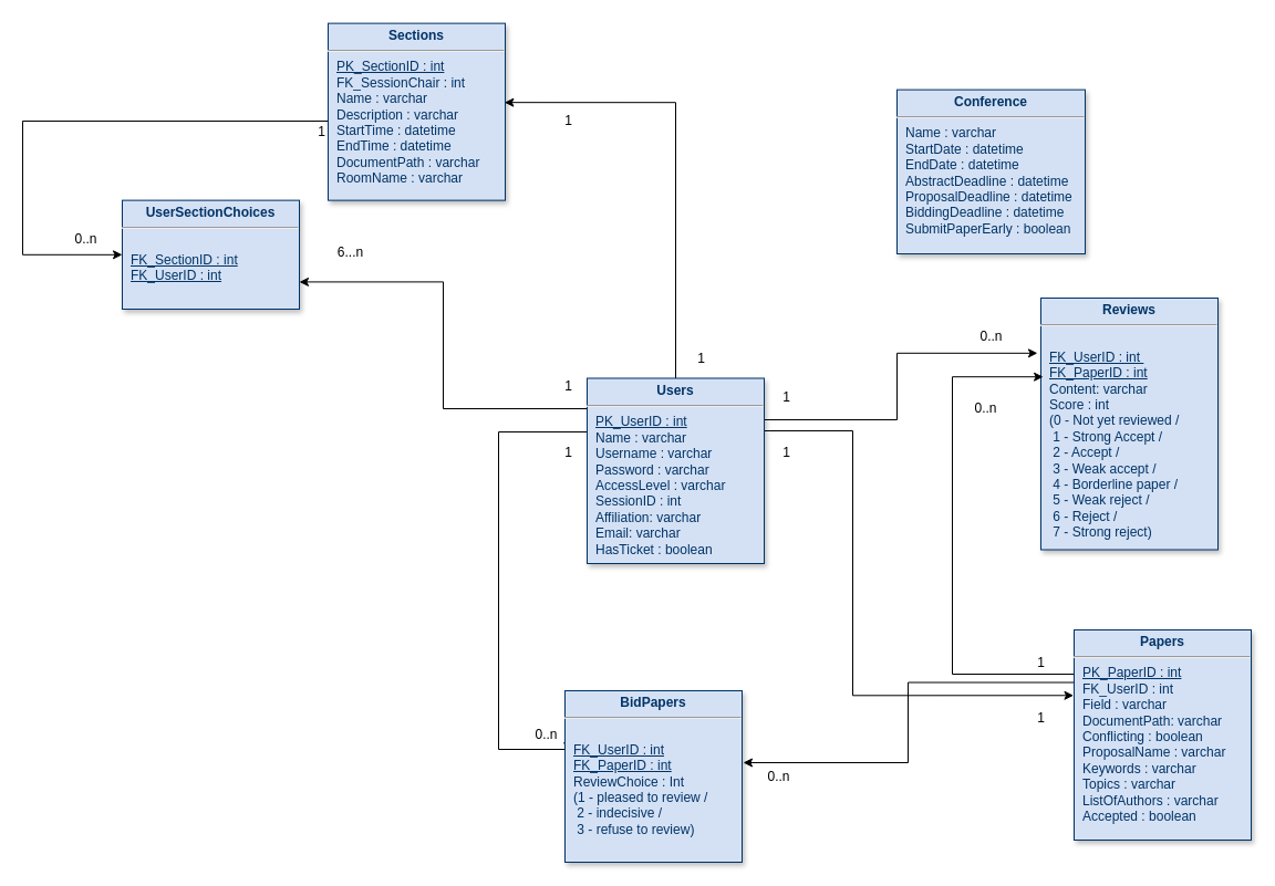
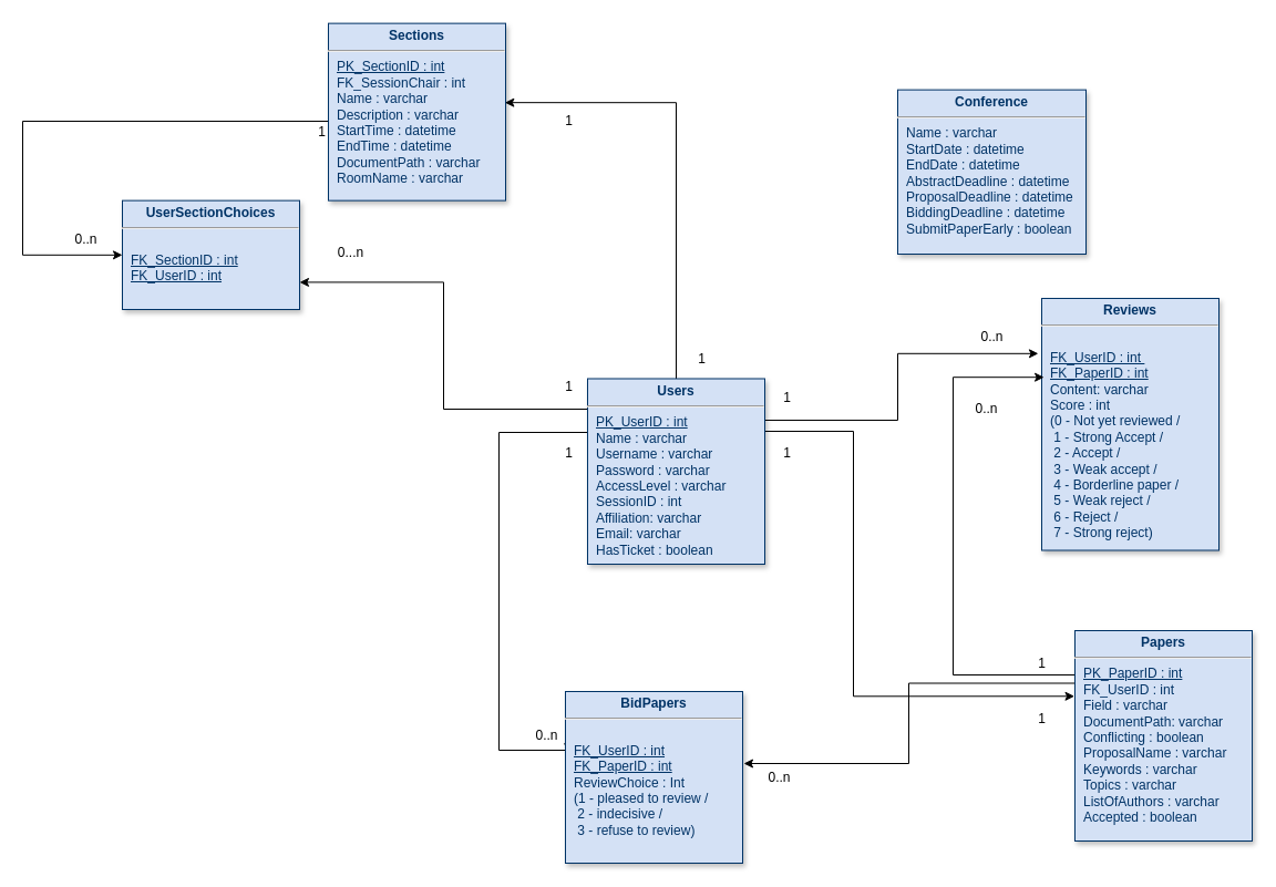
- <mxCell id="28" value="6...n" parent="1" style="text;html=1;align=center;verticalAlign=middle;resizable=0;points=[];autosize=1;" vertex="1"><mxGeometry as="geometry" x="296" y="218" width="40" height="20" /></mxCell>
+ <mxCell id="28" value="0...n" parent="1" style="text;html=1;align=center;verticalAlign=middle;resizable=0;points=[];autosize=1;" vertex="1"><mxGeometry as="geometry" x="296" y="218" width="40" height="20" /></mxCell>
